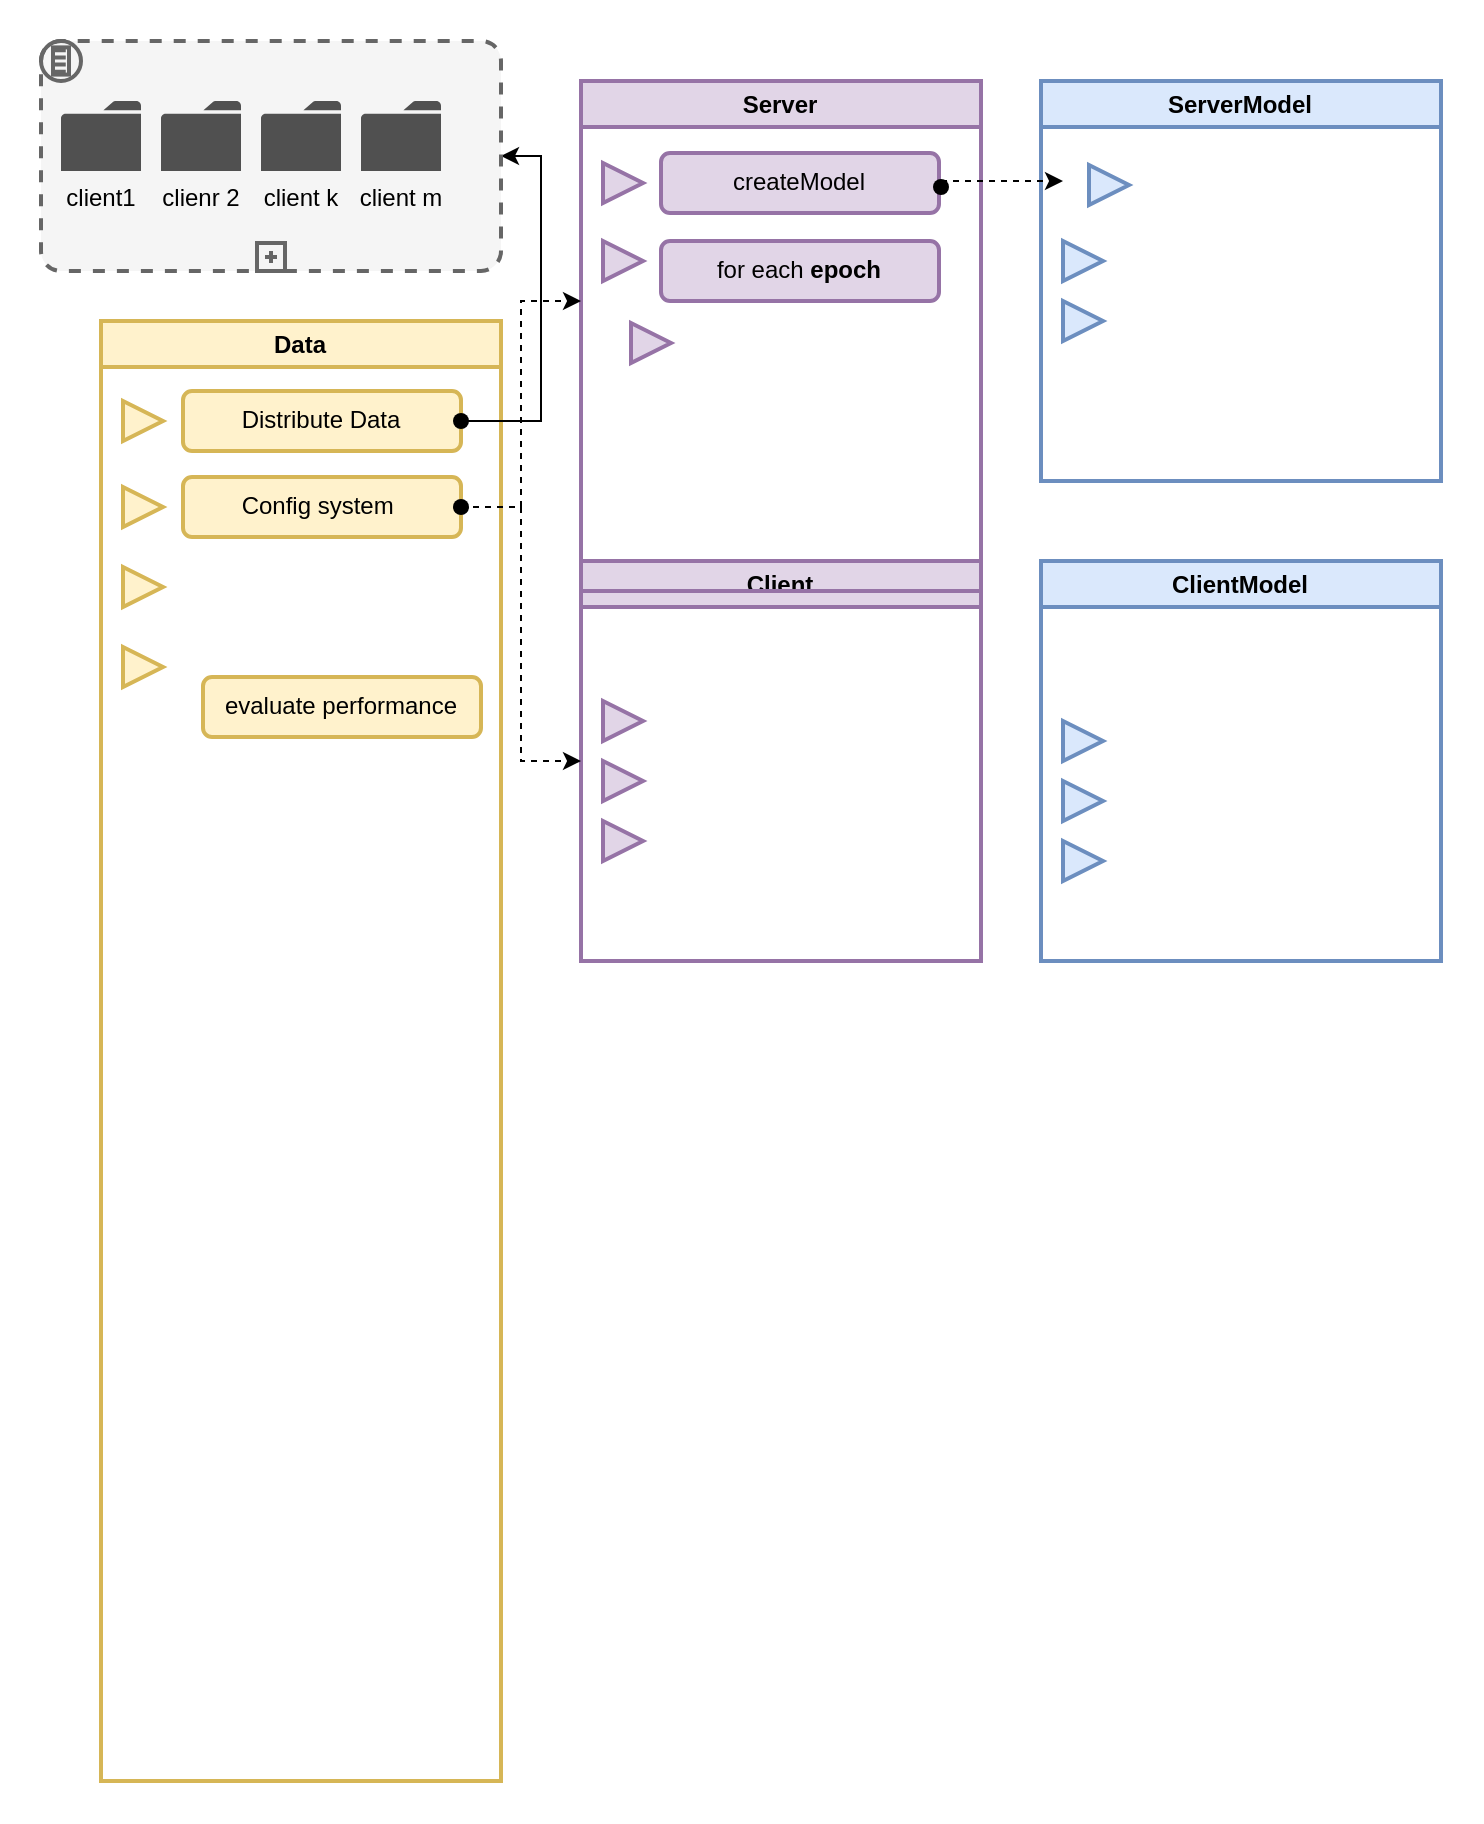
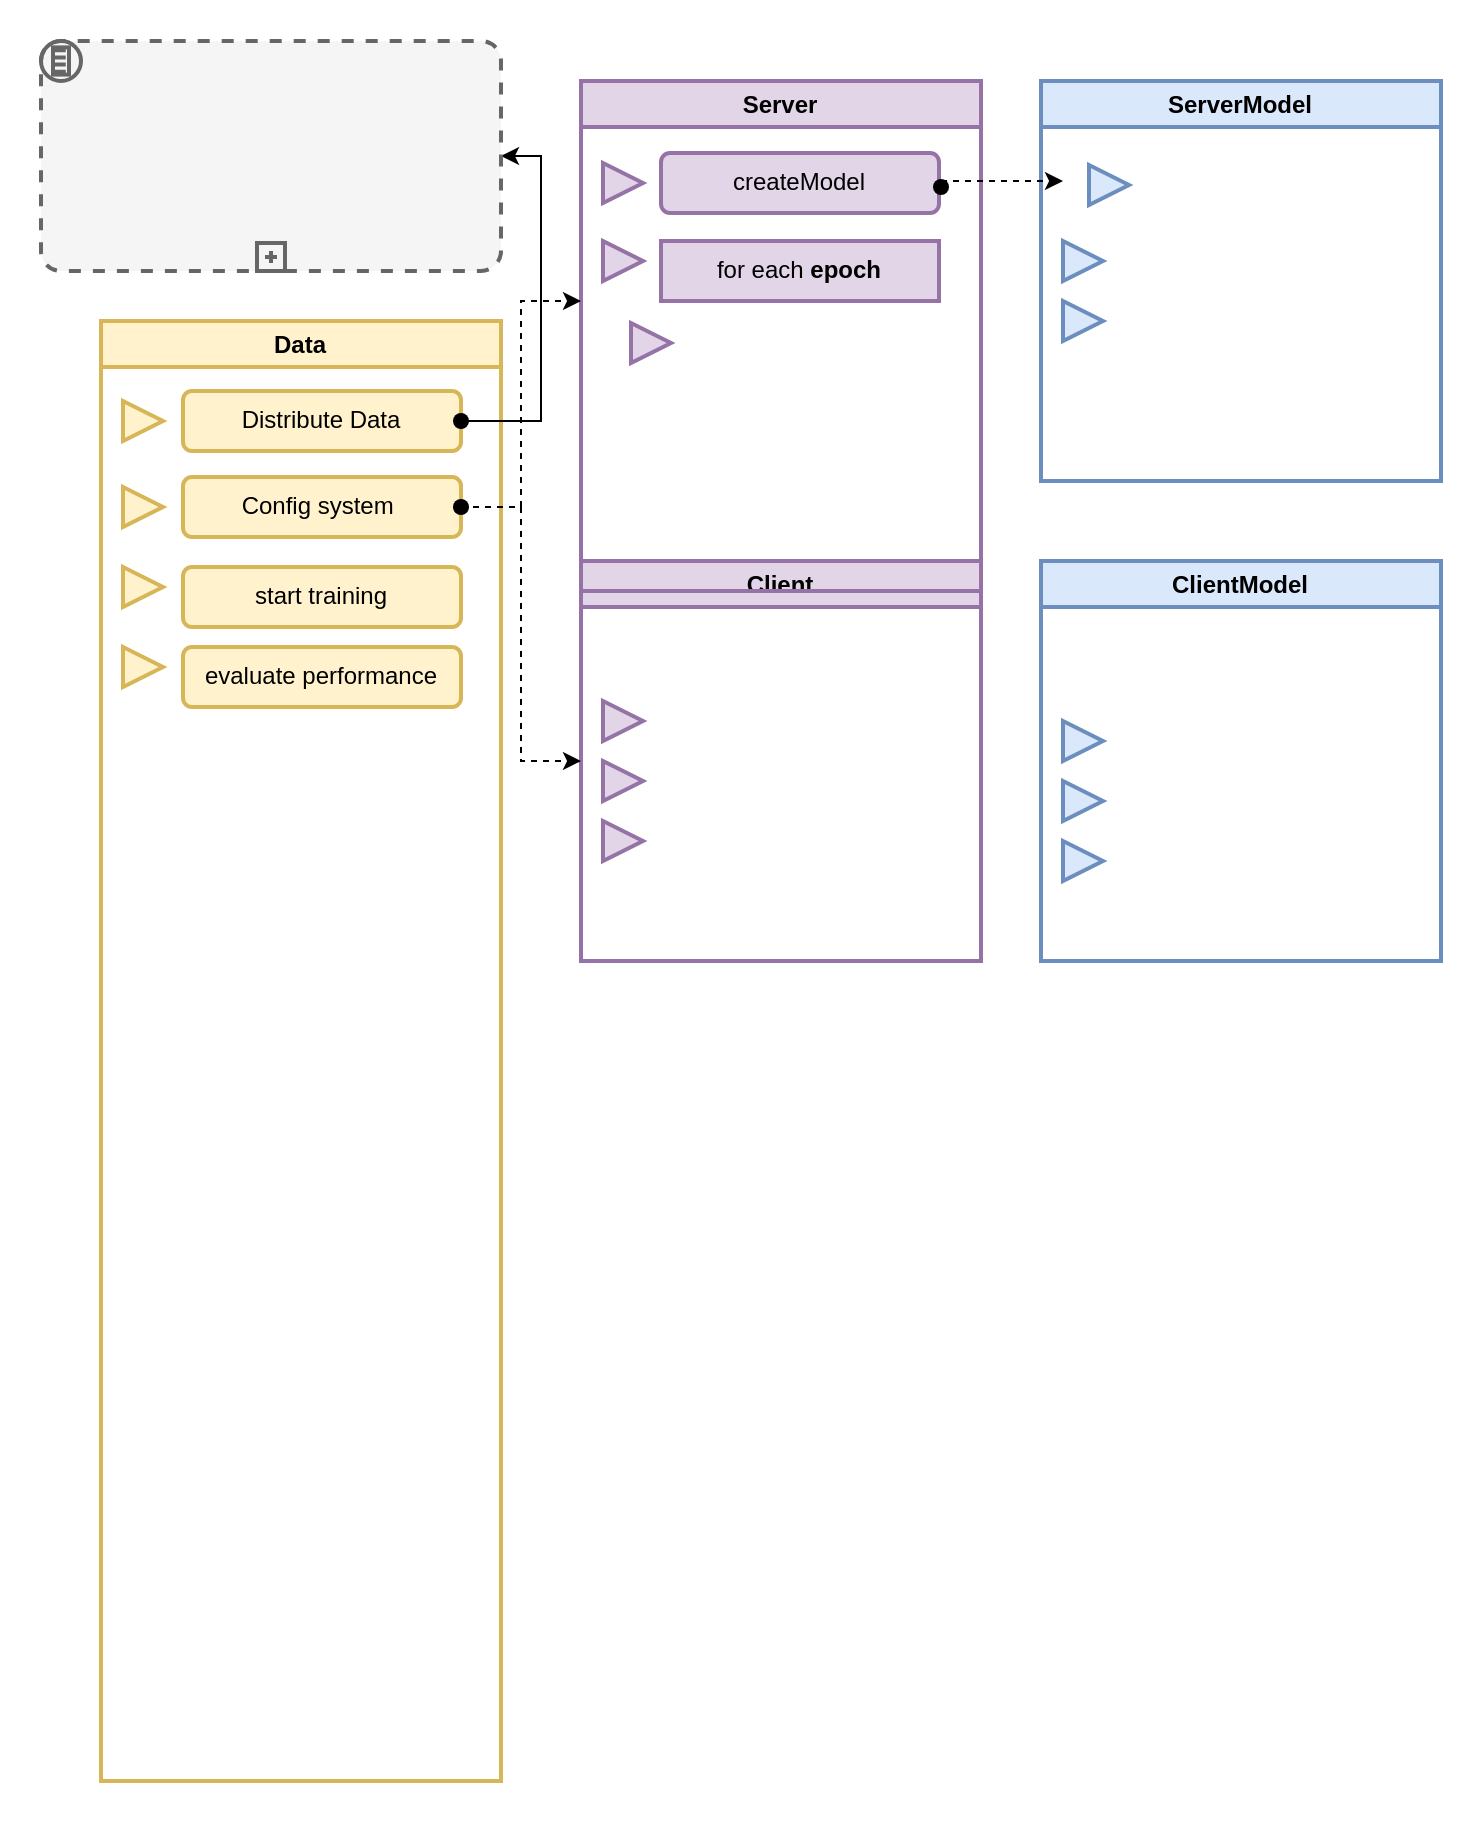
- <mxCell id="34" value="client1" style="sketch=0;pointerEvents=1;shadow=0;dashed=0;html=1;strokeColor=none;fillColor=#505050;labelPosition=center;verticalLabelPosition=bottom;verticalAlign=top;outlineConnect=0;align=center;shape=mxgraph.office.concepts.folder;" vertex="1" parent="1"><mxGeometry x="30" y="50" width="40" height="35" as="geometry" /></mxCell>
- <mxCell id="35" value="clienr 2" style="sketch=0;pointerEvents=1;shadow=0;dashed=0;html=1;strokeColor=none;fillColor=#505050;labelPosition=center;verticalLabelPosition=bottom;verticalAlign=top;outlineConnect=0;align=center;shape=mxgraph.office.concepts.folder;" vertex="1" parent="1"><mxGeometry x="80" y="50" width="40" height="35" as="geometry" /></mxCell>
- <mxCell id="36" value="client k" style="sketch=0;pointerEvents=1;shadow=0;dashed=0;html=1;strokeColor=none;fillColor=#505050;labelPosition=center;verticalLabelPosition=bottom;verticalAlign=top;outlineConnect=0;align=center;shape=mxgraph.office.concepts.folder;" vertex="1" parent="1"><mxGeometry x="130" y="50" width="40" height="35" as="geometry" /></mxCell>
- <mxCell id="37" value="client m" style="sketch=0;pointerEvents=1;shadow=0;dashed=0;html=1;strokeColor=none;fillColor=#505050;labelPosition=center;verticalLabelPosition=bottom;verticalAlign=top;outlineConnect=0;align=center;shape=mxgraph.office.concepts.folder;" vertex="1" parent="1"><mxGeometry x="180" y="50" width="40" height="35" as="geometry" /></mxCell>
- <mxCell id="23" value="for each &lt;b&gt;epoch&lt;/b&gt;" style="rounded=1;whiteSpace=wrap;html=1;strokeColor=#9673a6;strokeWidth=2;fillColor=#e1d5e7;" vertex="1" parent="17"><mxGeometry x="40" y="80" width="139" height="30" as="geometry" /></mxCell>
+ <mxCell id="23" value="for each &lt;b&gt;epoch&lt;/b&gt;" style="whiteSpace=wrap;html=1;strokeColor=#9673a6;strokeWidth=2;fillColor=#e1d5e7;rounded=0;" vertex="1" parent="17"><mxGeometry x="40" y="80" width="139" height="30" as="geometry" /></mxCell>
+ <mxCell id="9" value="start training" style="rounded=1;whiteSpace=wrap;html=1;strokeColor=#d6b656;strokeWidth=2;fillColor=#fff2cc;" vertex="1" parent="2"><mxGeometry x="41" y="123" width="139" height="30" as="geometry" /></mxCell>
- <mxCell id="11" value="evaluate performance" style="rounded=1;whiteSpace=wrap;html=1;strokeColor=#d6b656;strokeWidth=2;fillColor=#fff2cc;" vertex="1" parent="2"><mxGeometry x="51" y="178" width="139" height="30" as="geometry" /></mxCell>
+ <mxCell id="11" value="evaluate performance" style="rounded=1;whiteSpace=wrap;html=1;strokeColor=#d6b656;strokeWidth=2;fillColor=#fff2cc;" vertex="1" parent="2"><mxGeometry x="41" y="163" width="139" height="30" as="geometry" /></mxCell>
